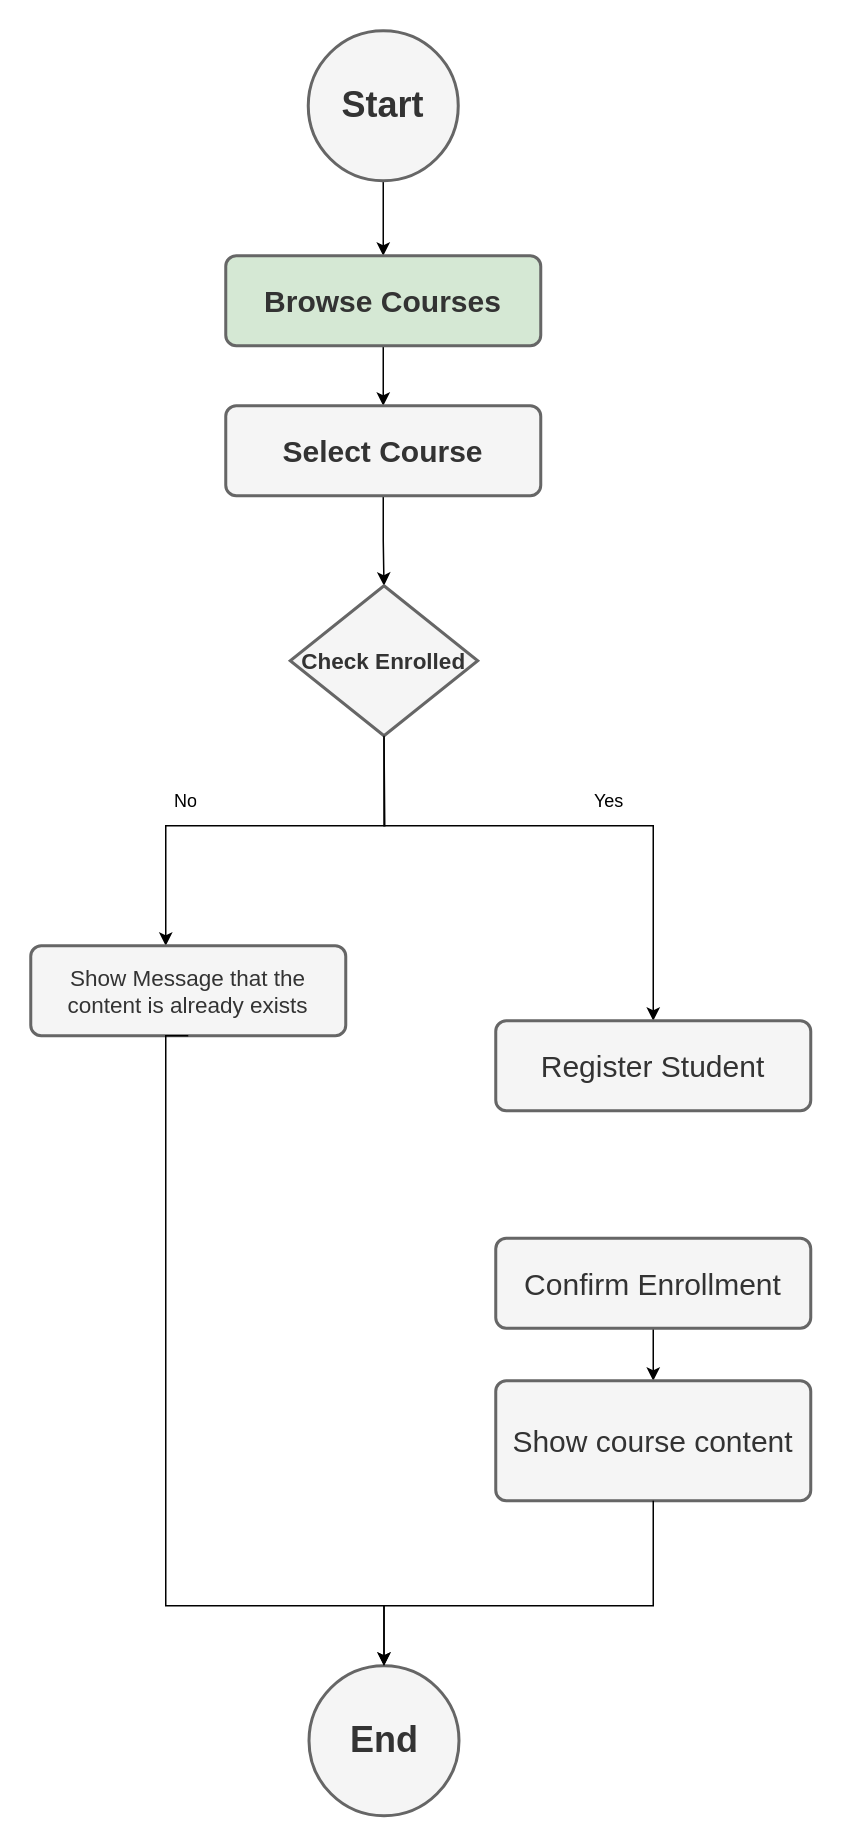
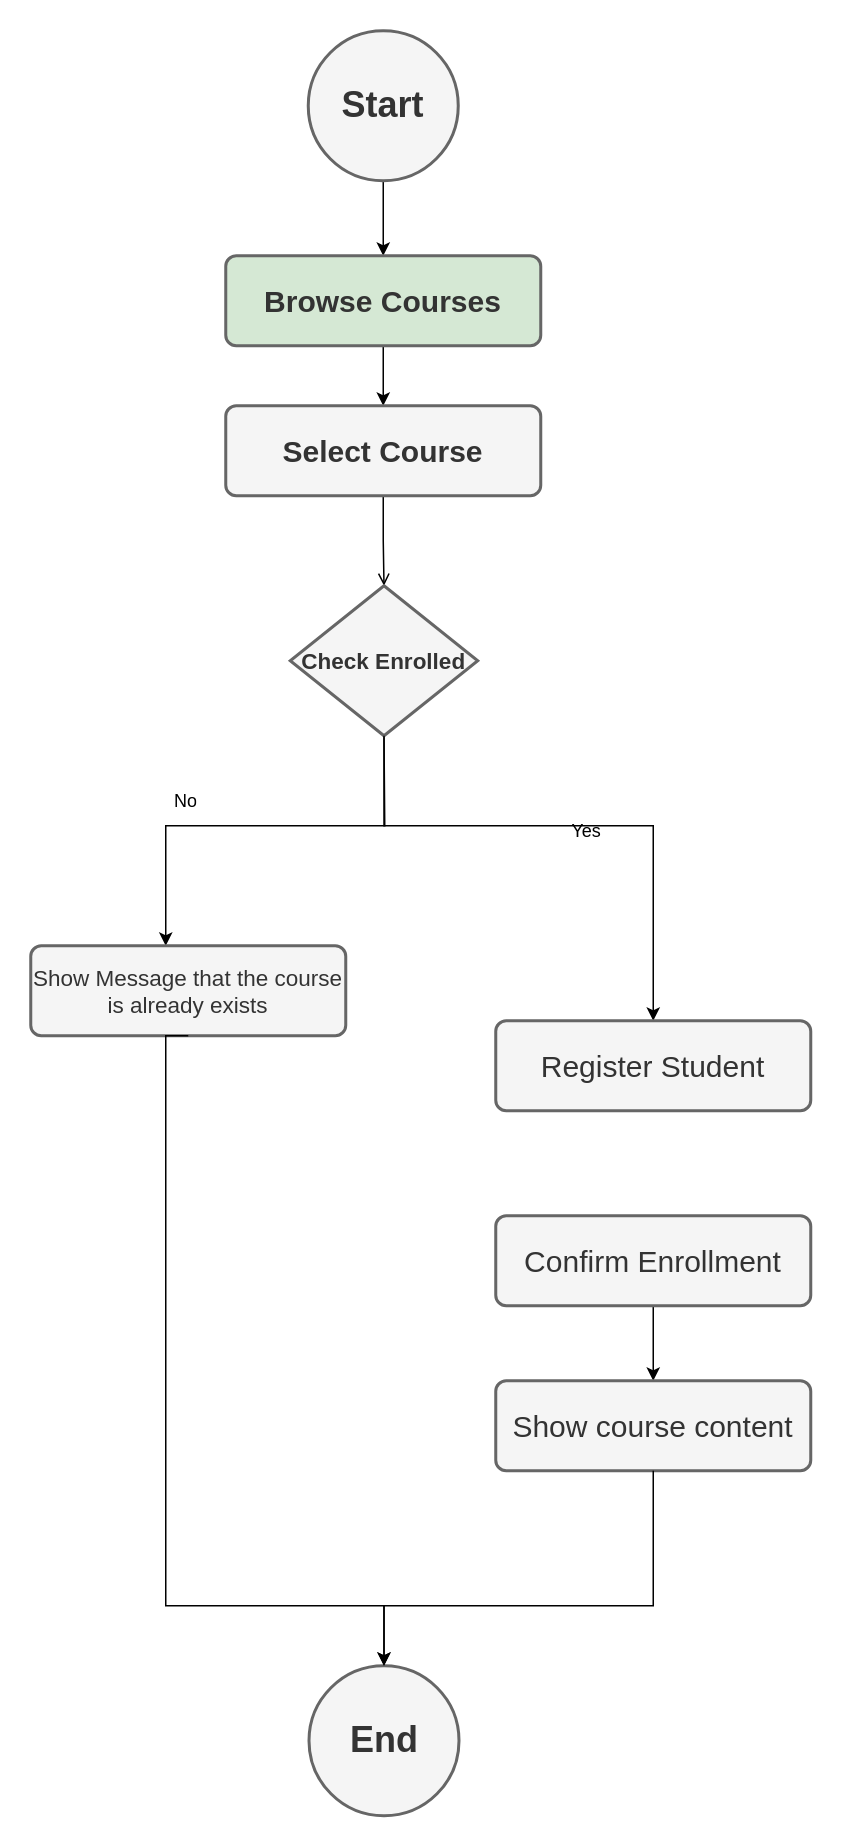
- <mxCell id="6" style="edgeStyle=orthogonalEdgeStyle;rounded=0;orthogonalLoop=1;jettySize=auto;html=1;exitX=0.5;exitY=1;exitDx=0;exitDy=0;" edge="1" parent="1" source="7" target="9"><mxGeometry relative="1" as="geometry" /></mxCell>
+ <mxCell id="6" style="edgeStyle=orthogonalEdgeStyle;rounded=0;orthogonalLoop=1;jettySize=auto;html=1;exitX=0.5;exitY=1;exitDx=0;exitDy=0;endArrow=open;" edge="1" parent="1" source="7" target="9"><mxGeometry relative="1" as="geometry" /></mxCell>
- <mxCell id="12" value="Yes" style="text;strokeColor=none;fillColor=none;spacingLeft=4;spacingRight=4;overflow=hidden;rotatable=0;points=[[0,0.5],[1,0.5]];portConstraint=eastwest;fontSize=12;whiteSpace=wrap;html=1;" vertex="1" parent="1"><mxGeometry x="390" y="520" width="40" height="30" as="geometry" /></mxCell>
+ <mxCell id="12" value="Yes" style="text;strokeColor=none;fillColor=none;spacingLeft=4;spacingRight=4;overflow=hidden;rotatable=0;points=[[0,0.5],[1,0.5]];portConstraint=eastwest;fontSize=12;whiteSpace=wrap;html=1;" vertex="1" parent="1"><mxGeometry x="375" y="540" width="40" height="30" as="geometry" /></mxCell>
- <mxCell id="13" value="Show Message that the content is already exists" style="rounded=1;whiteSpace=wrap;html=1;absoluteArcSize=1;arcSize=14;strokeWidth=2;fontSize=15;fillColor=#f5f5f5;fontColor=#333333;strokeColor=#666666;" vertex="1" parent="1"><mxGeometry x="20" y="630" width="210" height="60" as="geometry" /></mxCell>
+ <mxCell id="13" value="Show Message that the course is already exists" style="rounded=1;whiteSpace=wrap;html=1;absoluteArcSize=1;arcSize=14;strokeWidth=2;fontSize=15;fillColor=#f5f5f5;fontColor=#333333;strokeColor=#666666;" vertex="1" parent="1"><mxGeometry x="20" y="630" width="210" height="60" as="geometry" /></mxCell>
- <mxCell id="18" value="Confirm Enrollment" style="rounded=1;whiteSpace=wrap;html=1;absoluteArcSize=1;arcSize=14;strokeWidth=2;fontSize=20;fontStyle=0;fillColor=#f5f5f5;fontColor=#333333;strokeColor=#666666;" vertex="1" parent="1"><mxGeometry x="330" y="825" width="210" height="60" as="geometry" /></mxCell>
+ <mxCell id="18" value="Confirm Enrollment" style="rounded=1;whiteSpace=wrap;html=1;absoluteArcSize=1;arcSize=14;strokeWidth=2;fontSize=20;fontStyle=0;fillColor=#f5f5f5;fontColor=#333333;strokeColor=#666666;" vertex="1" parent="1"><mxGeometry x="330" y="810" width="210" height="60" as="geometry" /></mxCell>
- <mxCell id="19" value="Show course content" style="rounded=1;whiteSpace=wrap;html=1;absoluteArcSize=1;arcSize=14;strokeWidth=2;fillColor=#f5f5f5;fontColor=#333333;strokeColor=#666666;fontSize=20;" vertex="1" parent="1"><mxGeometry x="330" y="920" width="210" height="80" as="geometry" /></mxCell>
+ <mxCell id="19" value="Show course content" style="rounded=1;whiteSpace=wrap;html=1;absoluteArcSize=1;arcSize=14;strokeWidth=2;fillColor=#f5f5f5;fontColor=#333333;strokeColor=#666666;fontSize=20;" vertex="1" parent="1"><mxGeometry x="330" y="920" width="210" height="60" as="geometry" /></mxCell>
